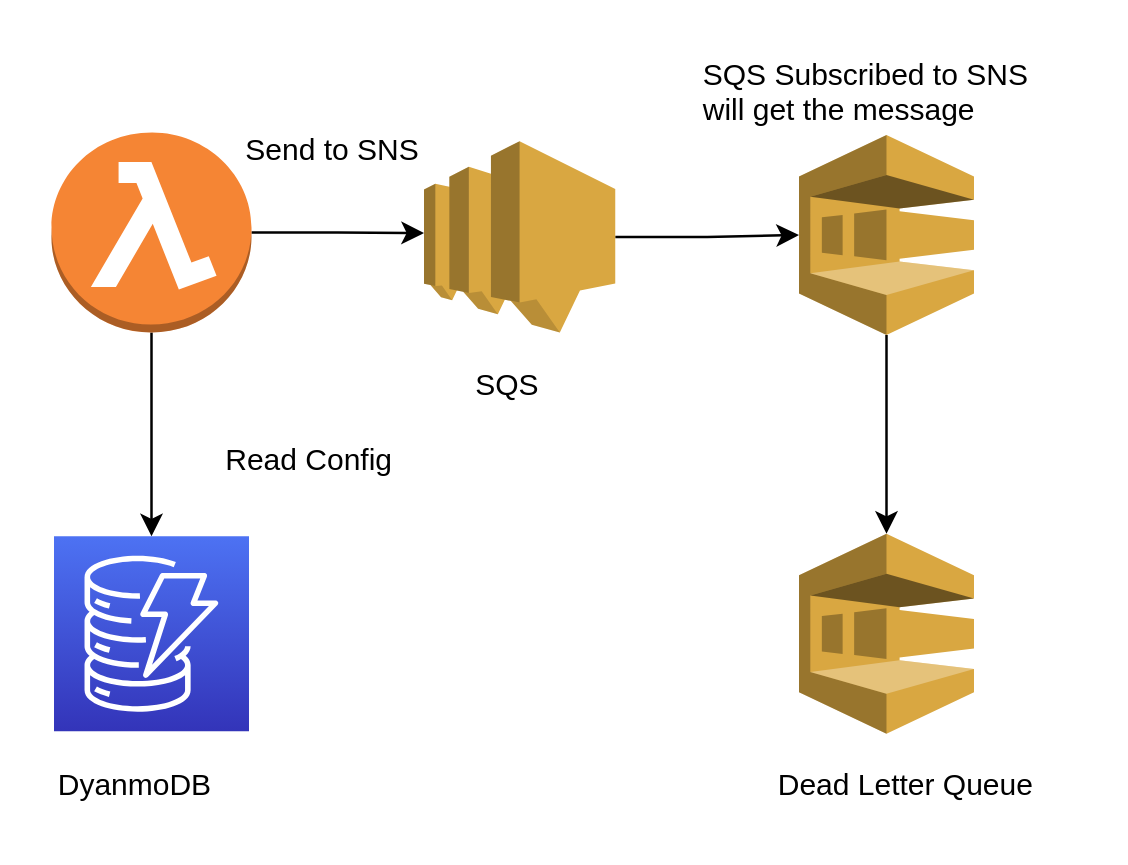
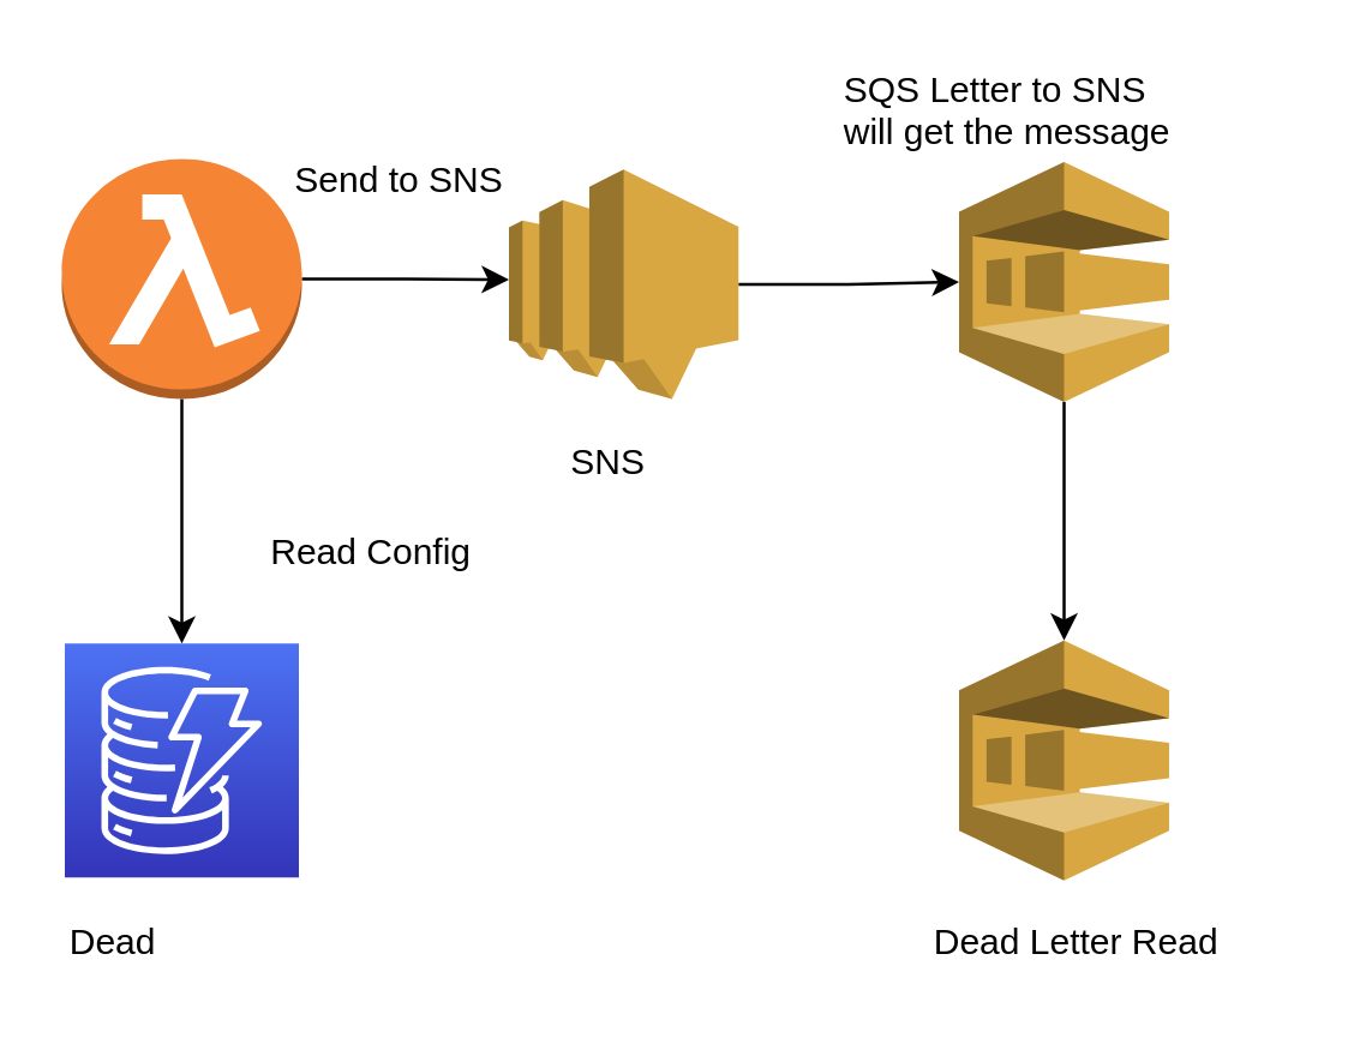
- <mxCell id="12" value="SQS Subscribed to SNS&amp;nbsp;&lt;br&gt;will get the message" style="text;html=1;resizable=0;points=[];autosize=1;align=left;verticalAlign=top;spacingTop=-4;" vertex="1" parent="1"><mxGeometry x="279" y="20" width="150" height="30" as="geometry" /></mxCell>
+ <mxCell id="12" value="SQS Letter to SNS&amp;nbsp;&lt;br&gt;will get the message" style="text;html=1;resizable=0;points=[];autosize=1;align=left;verticalAlign=top;spacingTop=-4;" vertex="1" parent="1"><mxGeometry x="279" y="20" width="150" height="30" as="geometry" /></mxCell>
- <mxCell id="16" value="SQS" style="text;html=1;resizable=0;points=[];autosize=1;align=left;verticalAlign=top;spacingTop=-4;" vertex="1" parent="1"><mxGeometry x="187.5" y="144" width="40" height="20" as="geometry" /></mxCell>
+ <mxCell id="16" value="SNS" style="text;html=1;resizable=0;points=[];autosize=1;align=left;verticalAlign=top;spacingTop=-4;" vertex="1" parent="1"><mxGeometry x="187.5" y="144" width="40" height="20" as="geometry" /></mxCell>
- <mxCell id="15" value="DyanmoDB" style="text;html=1;resizable=0;points=[];autosize=1;align=left;verticalAlign=top;spacingTop=-4;" vertex="1" parent="1"><mxGeometry x="21" y="304" width="80" height="20" as="geometry" /></mxCell>
+ <mxCell id="15" value="Dead" style="text;html=1;resizable=0;points=[];autosize=1;align=left;verticalAlign=top;spacingTop=-4;" vertex="1" parent="1"><mxGeometry x="21" y="304" width="80" height="20" as="geometry" /></mxCell>
- <mxCell id="14" value="Dead Letter Queue" style="text;html=1;resizable=0;points=[];autosize=1;align=left;verticalAlign=top;spacingTop=-4;" vertex="1" parent="1"><mxGeometry x="309" y="304" width="120" height="20" as="geometry" /></mxCell>
+ <mxCell id="14" value="Dead Letter Read" style="text;html=1;resizable=0;points=[];autosize=1;align=left;verticalAlign=top;spacingTop=-4;" vertex="1" parent="1"><mxGeometry x="309" y="304" width="120" height="20" as="geometry" /></mxCell>
